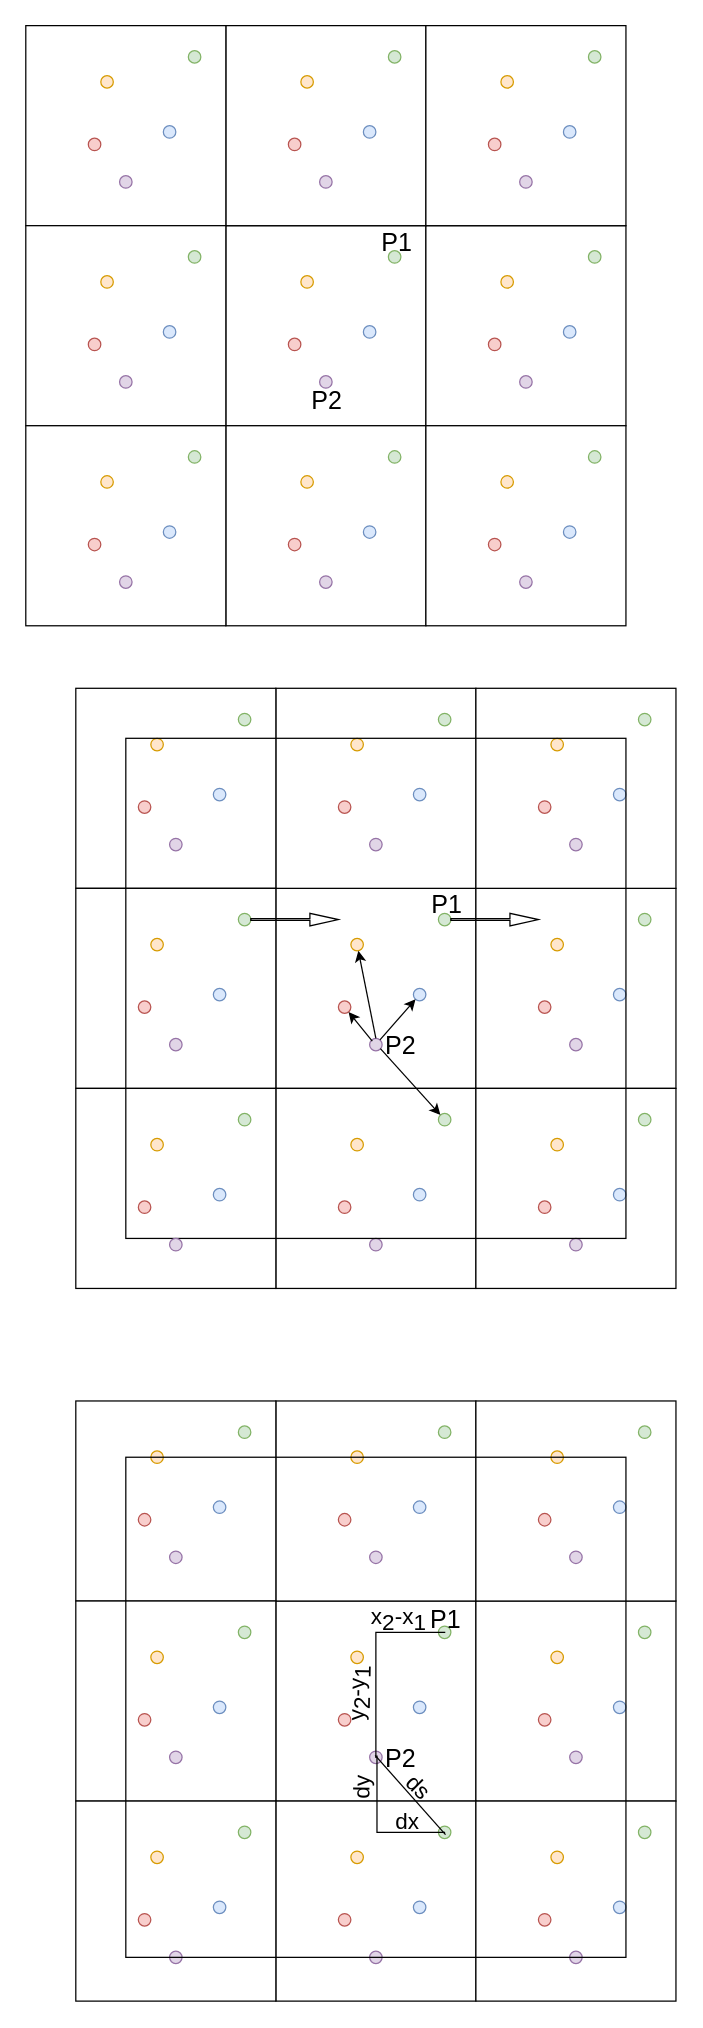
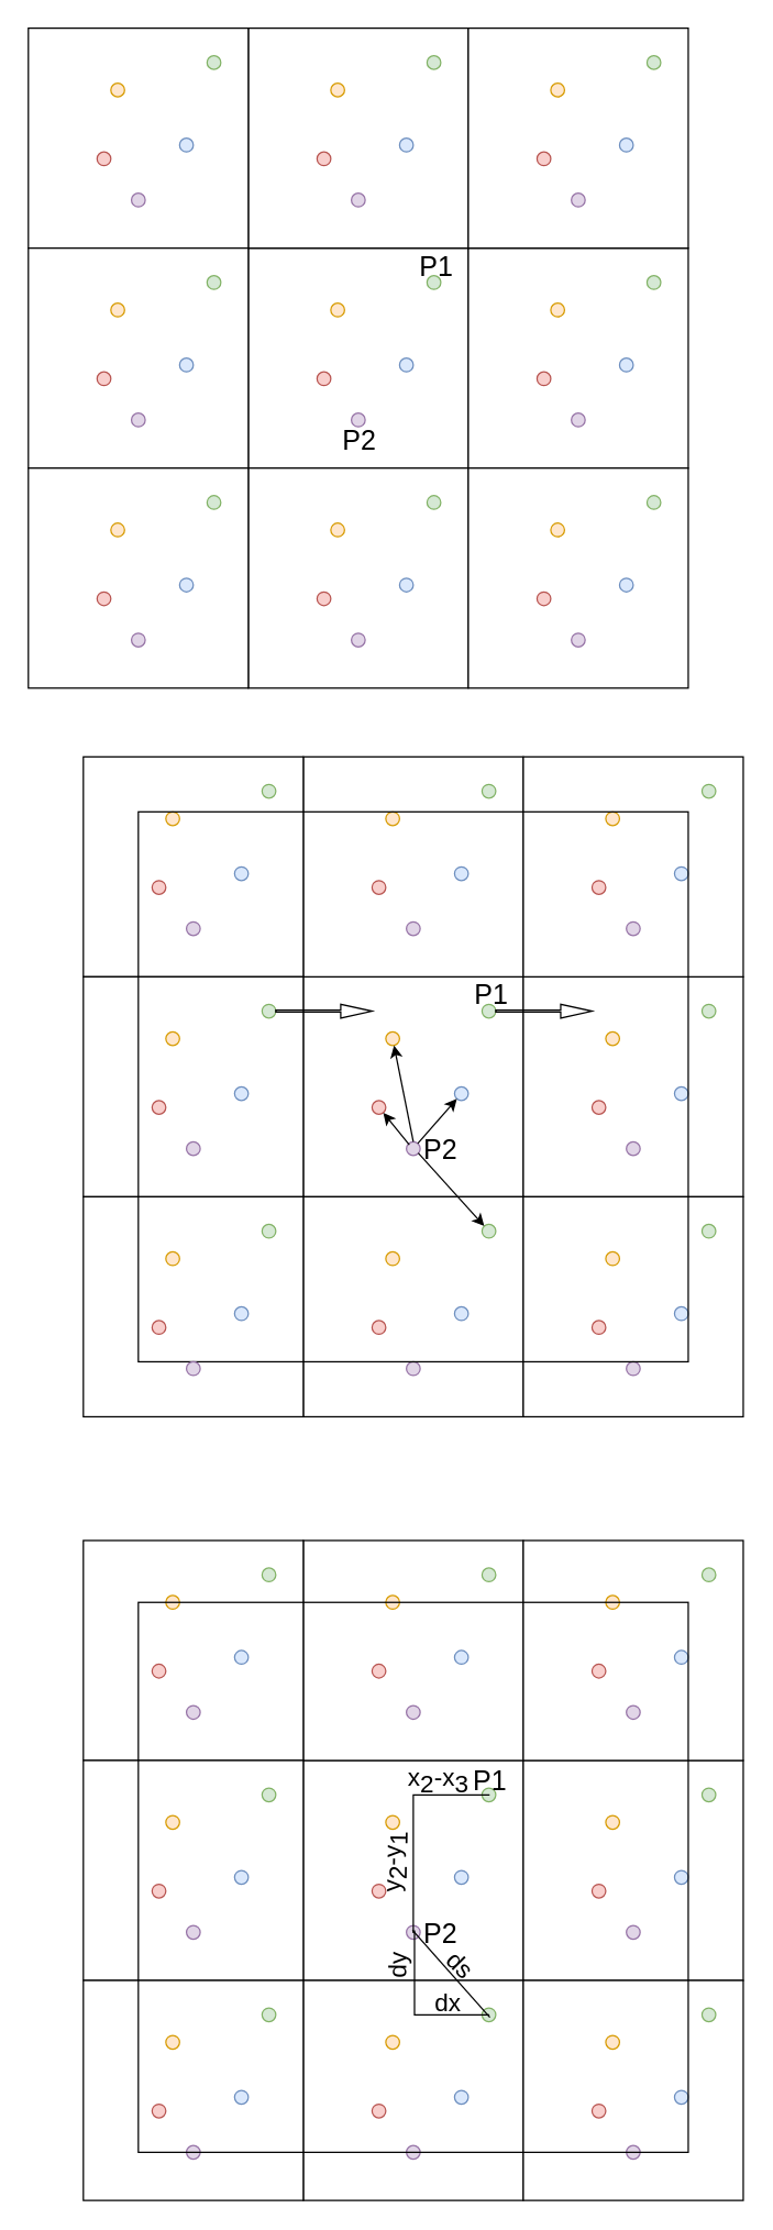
- <mxCell id="179" value="&lt;font style=&quot;font-size: 18px;&quot;&gt;x&lt;sub style=&quot;font-size: 18px;&quot;&gt;2&lt;/sub&gt;-x&lt;sub style=&quot;font-size: 18px;&quot;&gt;1&lt;/sub&gt;&lt;/font&gt;" style="text;html=1;strokeColor=none;fillColor=none;align=center;verticalAlign=middle;whiteSpace=wrap;rounded=0;fontSize=18;" parent="1" vertex="1"><mxGeometry x="291" y="1291" width="55" height="10" as="geometry" /></mxCell>
+ <mxCell id="179" value="&lt;font style=&quot;font-size: 18px;&quot;&gt;x&lt;sub style=&quot;font-size: 18px;&quot;&gt;2&lt;/sub&gt;-x&lt;sub style=&quot;font-size: 18px;&quot;&gt;3&lt;/sub&gt;&lt;/font&gt;" style="text;html=1;strokeColor=none;fillColor=none;align=center;verticalAlign=middle;whiteSpace=wrap;rounded=0;fontSize=18;" parent="1" vertex="1"><mxGeometry x="291" y="1291" width="55" height="10" as="geometry" /></mxCell>
